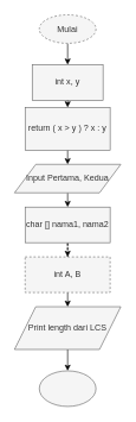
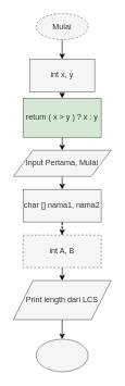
- <mxCell id="6" value="return ( x &amp;gt; y ) ? x : y" style="rounded=0;whiteSpace=wrap;html=1;fillColor=#f5f5f5;strokeColor=#666666;fontColor=#333333;" vertex="1" parent="1"><mxGeometry x="35" y="150" width="120" height="60" as="geometry" /></mxCell>
+ <mxCell id="6" value="return ( x &amp;gt; y ) ? x : y" style="rounded=0;whiteSpace=wrap;html=1;fillColor=#d5e8d4;strokeColor=#666666;fontColor=#333333;" vertex="1" parent="1"><mxGeometry x="35" y="150" width="120" height="60" as="geometry" /></mxCell>
- <mxCell id="9" value="Input Pertama, Kedua" style="shape=parallelogram;perimeter=parallelogramPerimeter;whiteSpace=wrap;html=1;fillColor=#f5f5f5;strokeColor=#666666;fontColor=#333333;" vertex="1" parent="1"><mxGeometry x="20" y="230" width="150" height="40" as="geometry" /></mxCell>
+ <mxCell id="9" value="Input Pertama, Mulai" style="shape=parallelogram;perimeter=parallelogramPerimeter;whiteSpace=wrap;html=1;fillColor=#f5f5f5;strokeColor=#666666;fontColor=#333333;" vertex="1" parent="1"><mxGeometry x="20" y="230" width="150" height="40" as="geometry" /></mxCell>
